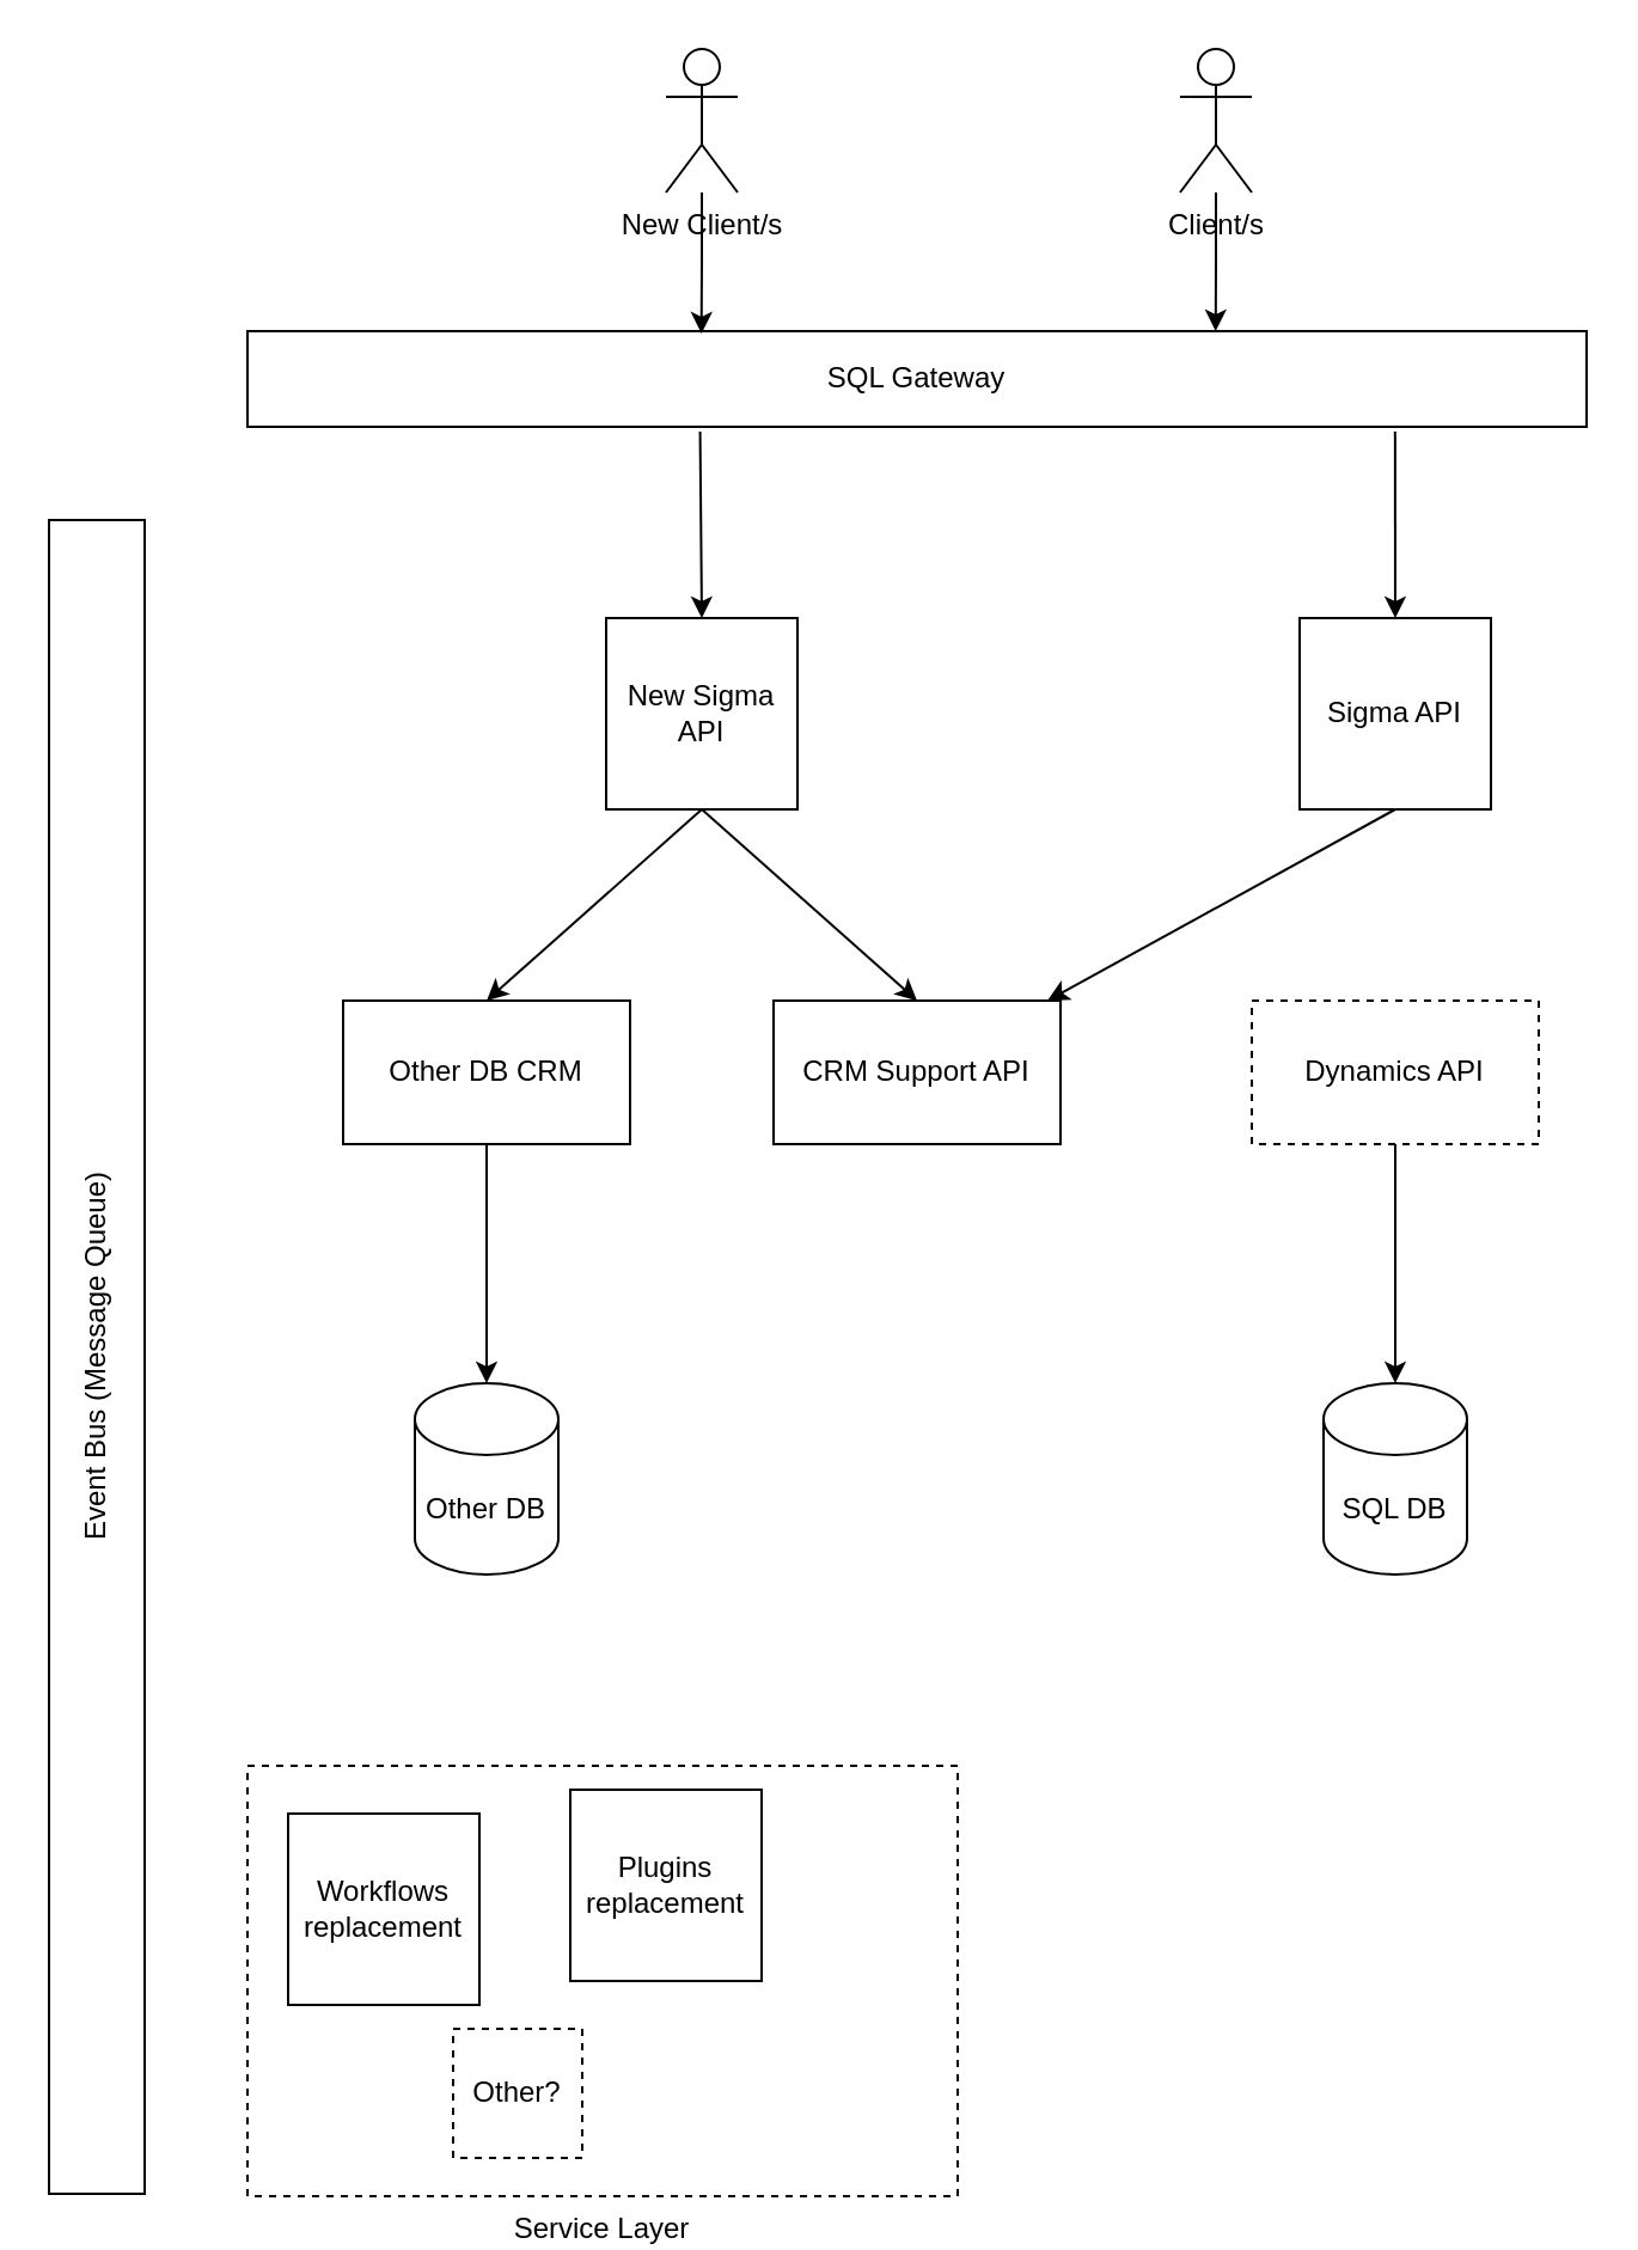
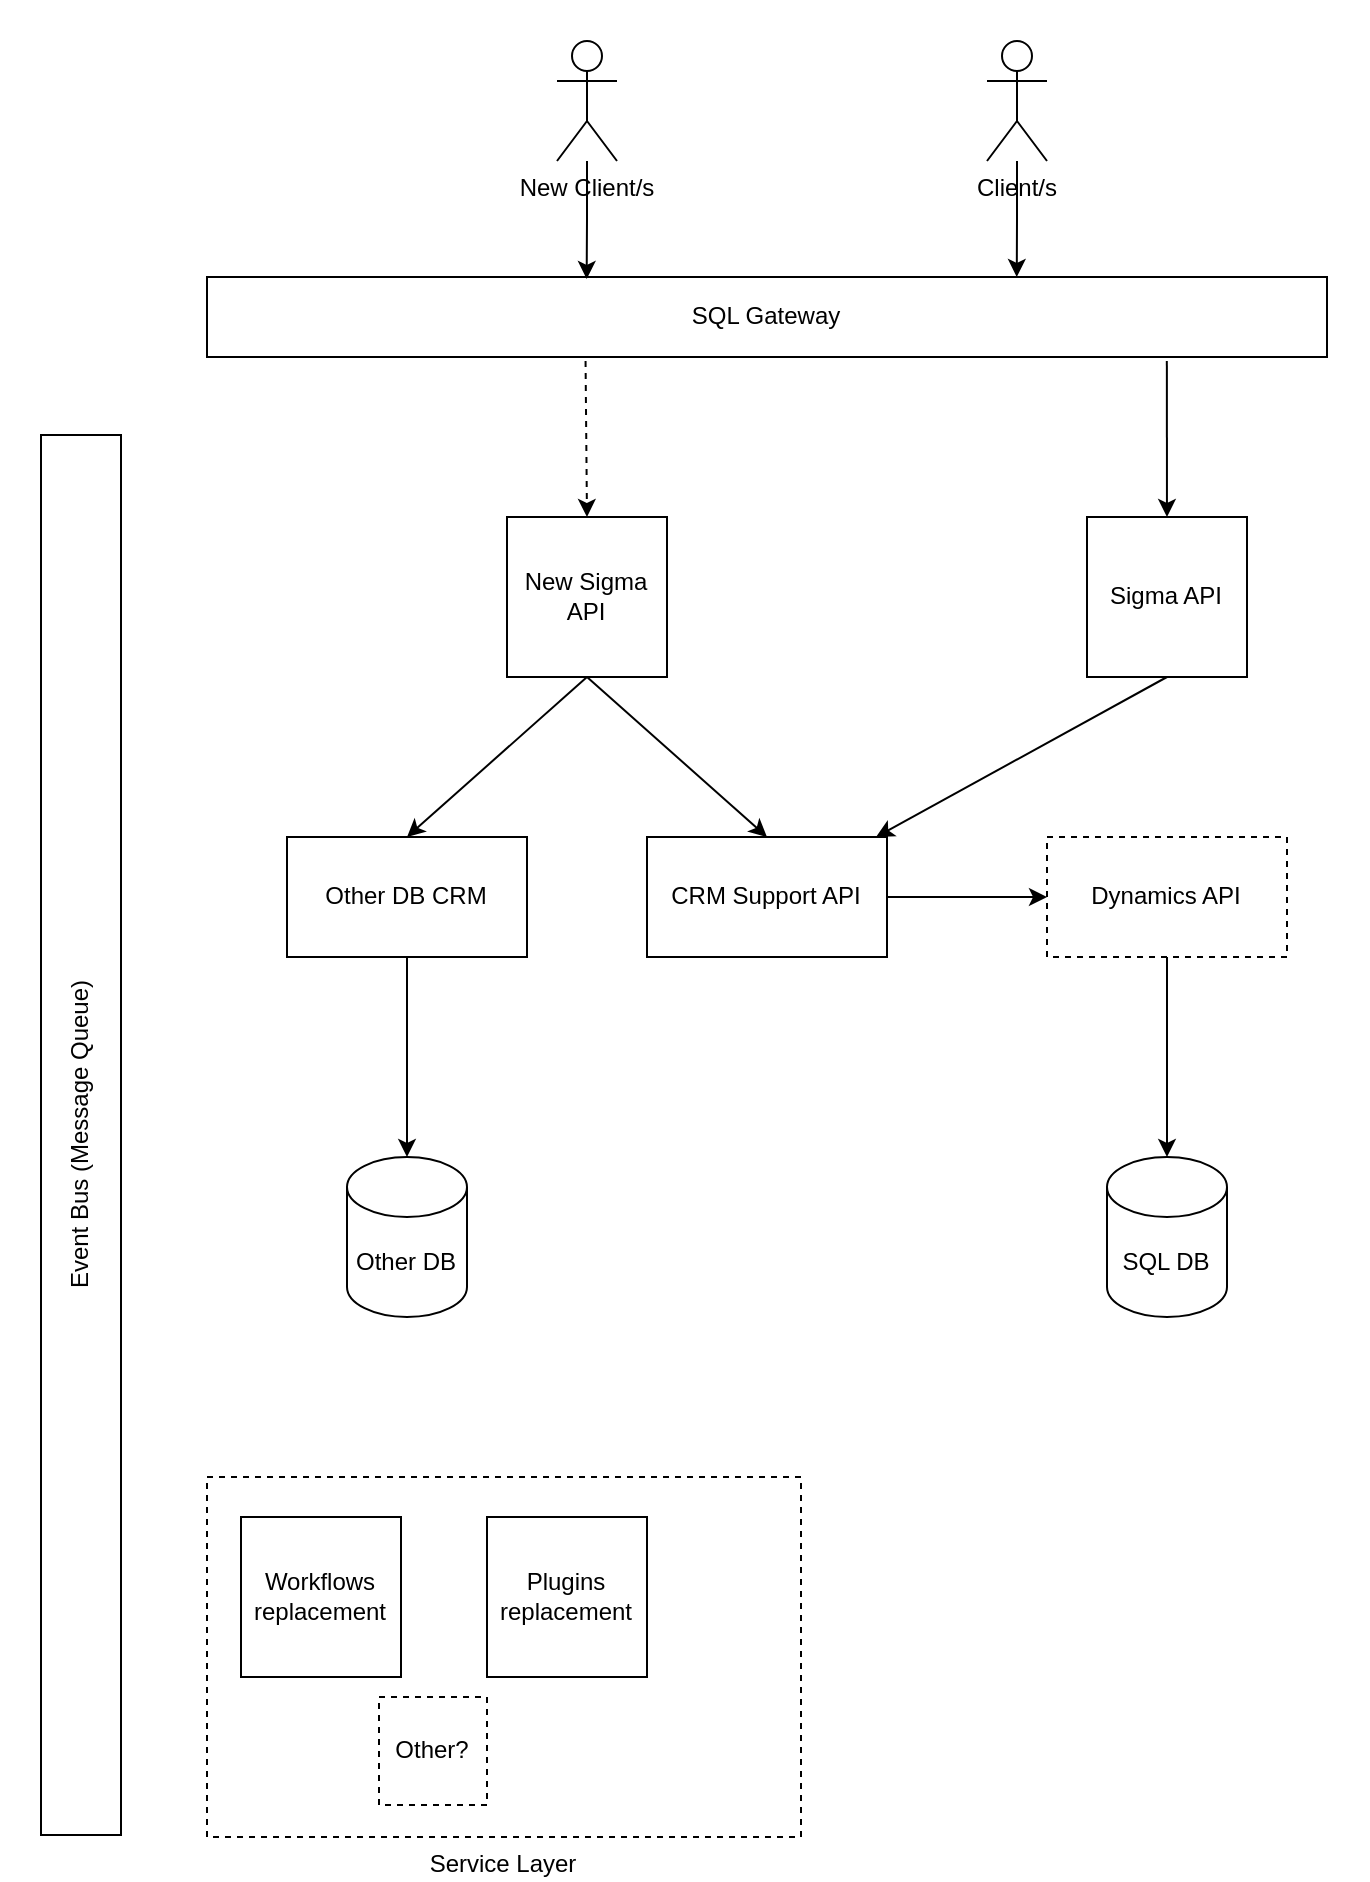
- <mxCell id="14" value="" style="endArrow=classic;html=1;exitX=0.338;exitY=1.05;exitDx=0;exitDy=0;entryX=0.5;entryY=0;entryDx=0;entryDy=0;exitPerimeter=0;" edge="1" parent="1" source="4" target="6"><mxGeometry width="50" height="50" relative="1" as="geometry"><mxPoint x="83" y="268" as="sourcePoint" /><mxPoint x="133" y="218" as="targetPoint" /></mxGeometry></mxCell>
+ <mxCell id="14" value="" style="endArrow=classic;html=1;exitX=0.338;exitY=1.05;exitDx=0;exitDy=0;entryX=0.5;entryY=0;entryDx=0;entryDy=0;exitPerimeter=0;dashed=1;" edge="1" parent="1" source="4" target="6"><mxGeometry width="50" height="50" relative="1" as="geometry"><mxPoint x="83" y="268" as="sourcePoint" /><mxPoint x="133" y="218" as="targetPoint" /></mxGeometry></mxCell>
+ <mxCell id="19" value="" style="endArrow=classic;html=1;exitX=1;exitY=0.5;exitDx=0;exitDy=0;entryX=0;entryY=0.5;entryDx=0;entryDy=0;" edge="1" parent="1" source="8" target="7"><mxGeometry width="50" height="50" relative="1" as="geometry"><mxPoint x="453" y="568" as="sourcePoint" /><mxPoint x="503" y="518" as="targetPoint" /></mxGeometry></mxCell>
- <mxCell id="23" value="Plugins replacement" style="whiteSpace=wrap;html=1;aspect=fixed;" vertex="1" parent="1"><mxGeometry x="238" y="748" width="80" height="80" as="geometry" /></mxCell>
+ <mxCell id="23" value="Plugins replacement" style="whiteSpace=wrap;html=1;aspect=fixed;" vertex="1" parent="1"><mxGeometry x="243" y="758" width="80" height="80" as="geometry" /></mxCell>
